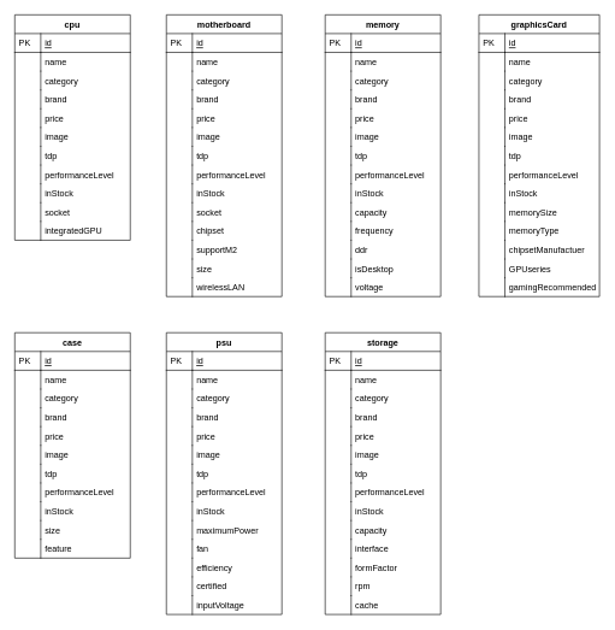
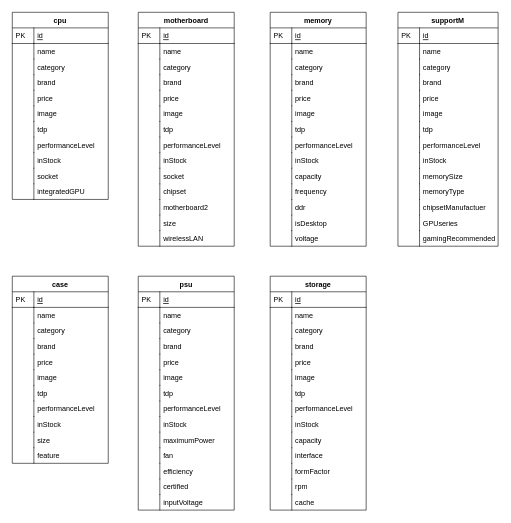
- <mxCell id="83" value="graphicsCard" style="swimlane;fontStyle=1;childLayout=stackLayout;horizontal=1;startSize=26;horizontalStack=0;resizeParent=1;resizeLast=0;collapsible=1;marginBottom=0;rounded=0;shadow=0;strokeWidth=1;" vertex="1" parent="1"><mxGeometry x="663" y="20" width="167" height="390" as="geometry"><mxRectangle x="260" y="80" width="160" height="26" as="alternateBounds" /></mxGeometry></mxCell>
+ <mxCell id="83" value="supportM" style="swimlane;fontStyle=1;childLayout=stackLayout;horizontal=1;startSize=26;horizontalStack=0;resizeParent=1;resizeLast=0;collapsible=1;marginBottom=0;rounded=0;shadow=0;strokeWidth=1;" vertex="1" parent="1"><mxGeometry x="663" y="20" width="167" height="390" as="geometry"><mxRectangle x="260" y="80" width="160" height="26" as="alternateBounds" /></mxGeometry></mxCell>
- <mxCell id="48" value="supportM2" style="shape=partialRectangle;top=0;left=0;right=0;bottom=0;align=left;verticalAlign=top;fillColor=none;spacingLeft=40;spacingRight=4;overflow=hidden;rotatable=0;points=[[0,0.5],[1,0.5]];portConstraint=eastwest;dropTarget=0;rounded=0;shadow=0;strokeWidth=1;" vertex="1" parent="25"><mxGeometry y="312" width="160" height="26" as="geometry" /></mxCell>
+ <mxCell id="48" value="motherboard2" style="shape=partialRectangle;top=0;left=0;right=0;bottom=0;align=left;verticalAlign=top;fillColor=none;spacingLeft=40;spacingRight=4;overflow=hidden;rotatable=0;points=[[0,0.5],[1,0.5]];portConstraint=eastwest;dropTarget=0;rounded=0;shadow=0;strokeWidth=1;" vertex="1" parent="25"><mxGeometry y="312" width="160" height="26" as="geometry" /></mxCell>
